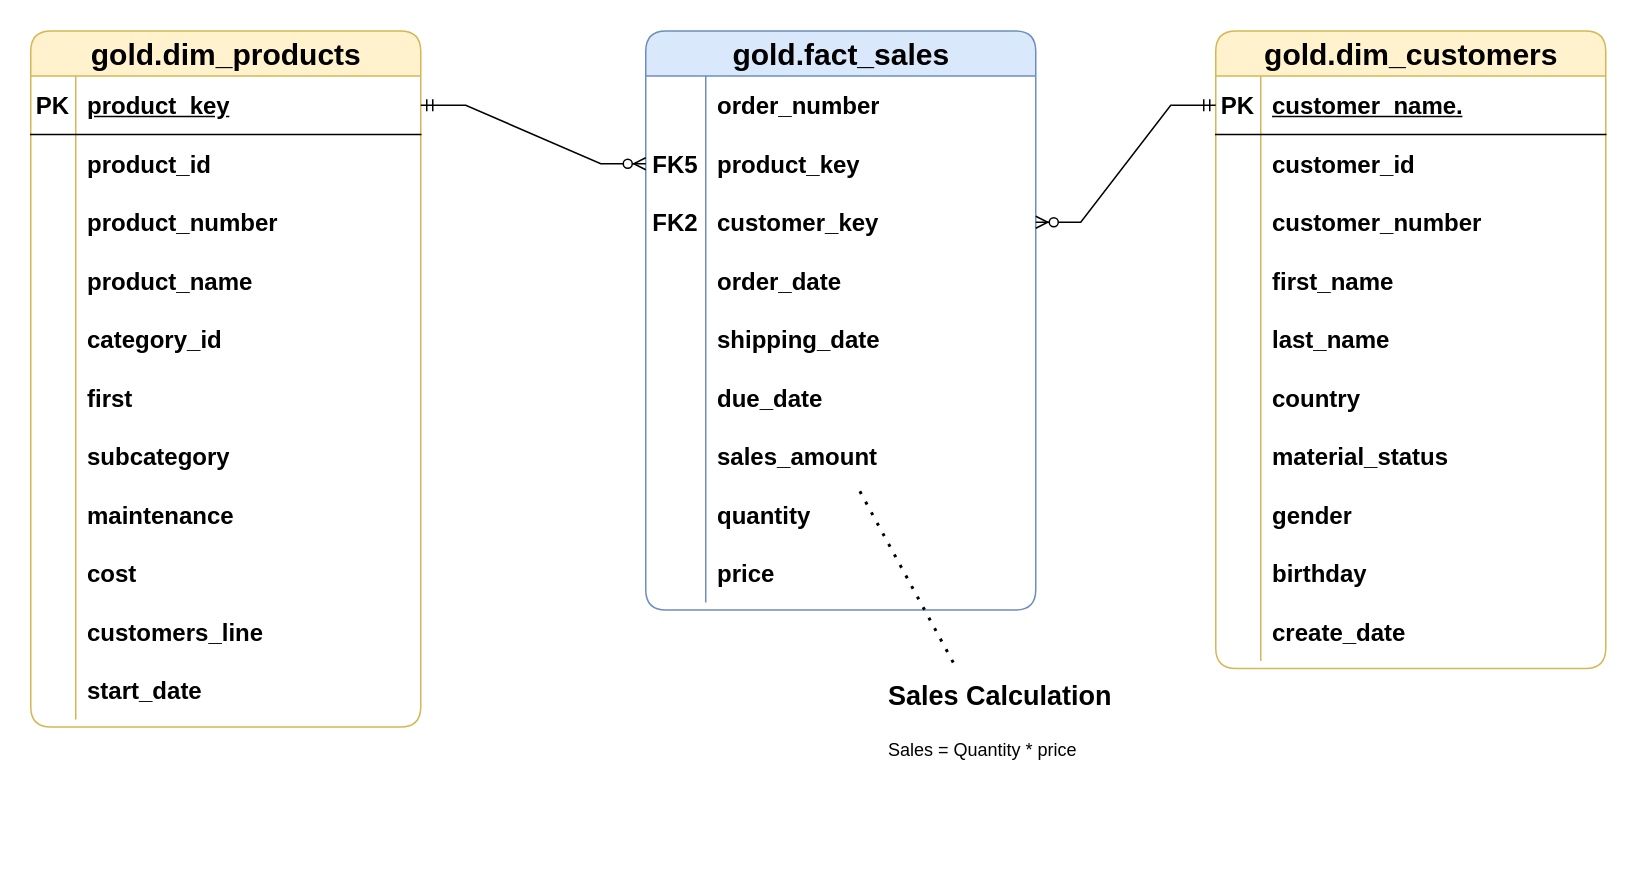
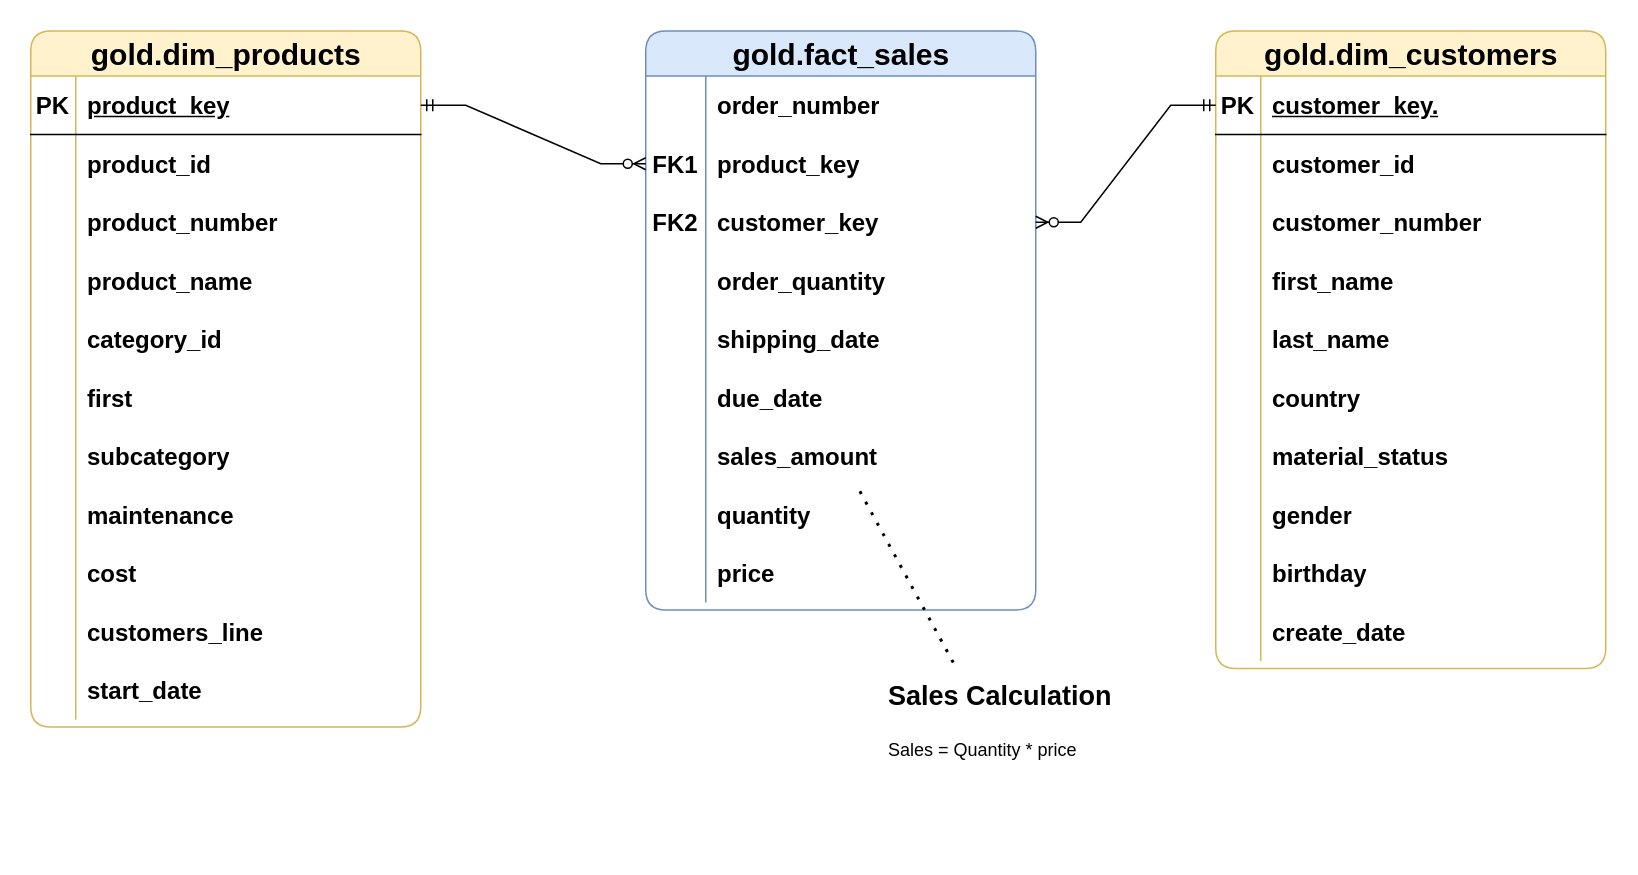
- <mxCell id="5" value="customer_name." style="shape=partialRectangle;connectable=0;fillColor=none;top=0;left=0;bottom=0;right=0;align=left;spacingLeft=6;fontStyle=5;overflow=hidden;whiteSpace=wrap;html=1;fontSize=16;" vertex="1" parent="3"><mxGeometry x="30" width="230" height="39" as="geometry"><mxRectangle width="230" height="39" as="alternateBounds" /></mxGeometry></mxCell>
+ <mxCell id="5" value="customer_key." style="shape=partialRectangle;connectable=0;fillColor=none;top=0;left=0;bottom=0;right=0;align=left;spacingLeft=6;fontStyle=5;overflow=hidden;whiteSpace=wrap;html=1;fontSize=16;" vertex="1" parent="3"><mxGeometry x="30" width="230" height="39" as="geometry"><mxRectangle width="230" height="39" as="alternateBounds" /></mxGeometry></mxCell>
- <mxCell id="72" value="FK5" style="shape=partialRectangle;connectable=0;fillColor=none;top=0;left=0;bottom=0;right=0;editable=1;overflow=hidden;whiteSpace=wrap;html=1;fontSize=16;fontStyle=1" vertex="1" parent="71"><mxGeometry width="40" height="39" as="geometry"><mxRectangle width="40" height="39" as="alternateBounds" /></mxGeometry></mxCell>
+ <mxCell id="72" value="FK1" style="shape=partialRectangle;connectable=0;fillColor=none;top=0;left=0;bottom=0;right=0;editable=1;overflow=hidden;whiteSpace=wrap;html=1;fontSize=16;fontStyle=1" vertex="1" parent="71"><mxGeometry width="40" height="39" as="geometry"><mxRectangle width="40" height="39" as="alternateBounds" /></mxGeometry></mxCell>
- <mxCell id="79" value="order_date" style="shape=partialRectangle;connectable=0;fillColor=none;top=0;left=0;bottom=0;right=0;align=left;spacingLeft=6;overflow=hidden;whiteSpace=wrap;html=1;fontSize=16;fontStyle=1" vertex="1" parent="77"><mxGeometry x="40" width="220" height="39" as="geometry"><mxRectangle width="220" height="39" as="alternateBounds" /></mxGeometry></mxCell>
+ <mxCell id="79" value="order_quantity" style="shape=partialRectangle;connectable=0;fillColor=none;top=0;left=0;bottom=0;right=0;align=left;spacingLeft=6;overflow=hidden;whiteSpace=wrap;html=1;fontSize=16;fontStyle=1" vertex="1" parent="77"><mxGeometry x="40" width="220" height="39" as="geometry"><mxRectangle width="220" height="39" as="alternateBounds" /></mxGeometry></mxCell>
